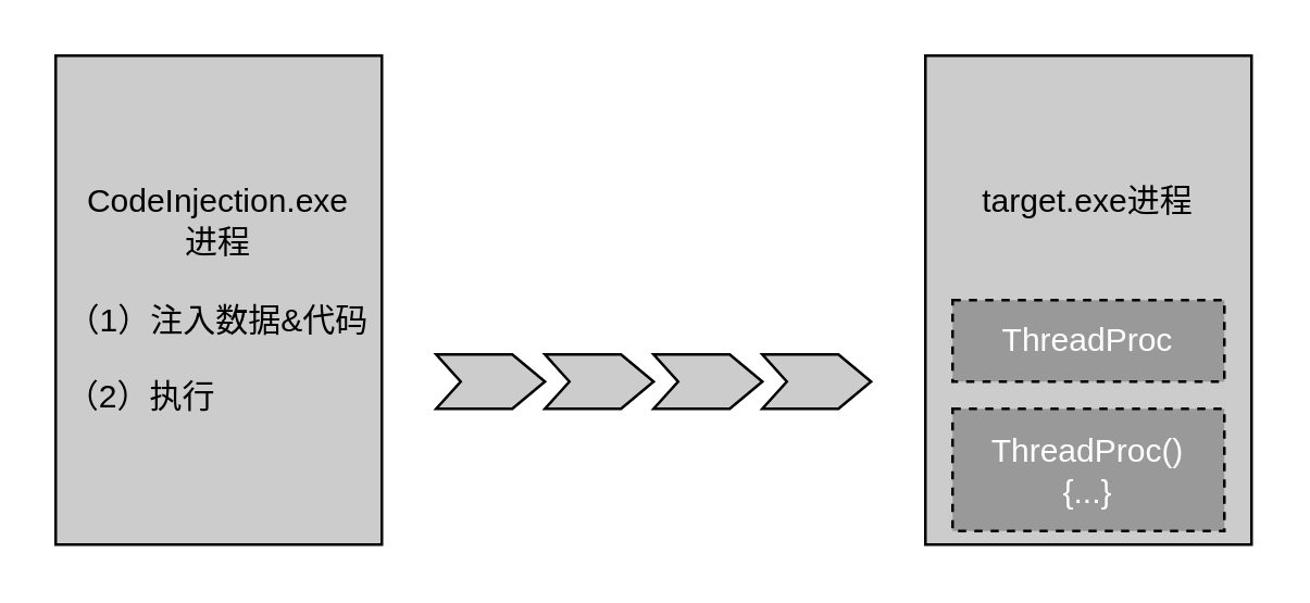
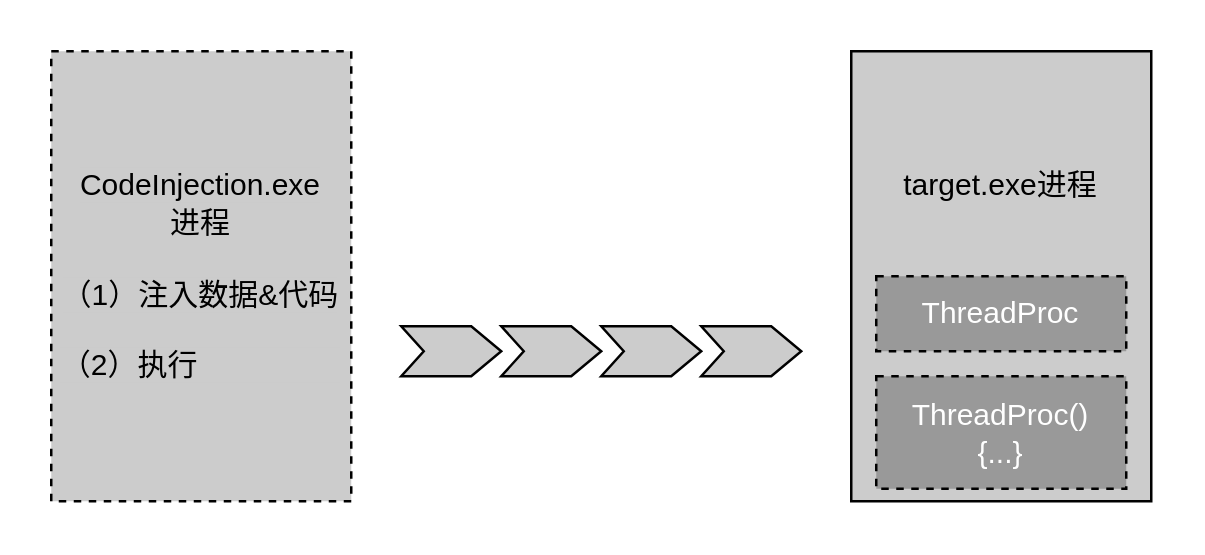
- <mxCell id="2" value="&lt;span style=&quot;background-color: rgb(204 , 204 , 204)&quot;&gt;&lt;span style=&quot;color: rgb(0 , 0 , 0) ; font-family: &amp;#34;helvetica&amp;#34; ; font-size: 12px ; font-style: normal ; font-weight: 400 ; letter-spacing: normal ; text-align: center ; text-indent: 0px ; text-transform: none ; word-spacing: 0px ; display: inline ; float: none&quot;&gt;CodeInjection.exe&lt;/span&gt;&lt;br style=&quot;color: rgb(0 , 0 , 0) ; font-family: &amp;#34;helvetica&amp;#34; ; font-size: 12px ; font-style: normal ; font-weight: 400 ; letter-spacing: normal ; text-align: center ; text-indent: 0px ; text-transform: none ; word-spacing: 0px&quot;&gt;&lt;/span&gt;&lt;div style=&quot;color: rgb(0 , 0 , 0) ; font-family: &amp;#34;helvetica&amp;#34; ; font-size: 12px ; font-style: normal ; font-weight: 400 ; letter-spacing: normal ; text-align: center ; text-indent: 0px ; text-transform: none ; word-spacing: 0px&quot;&gt;&lt;span style=&quot;background-color: rgb(204 , 204 , 204)&quot;&gt;进程&lt;/span&gt;&lt;/div&gt;&lt;div style=&quot;color: rgb(0 , 0 , 0) ; font-family: &amp;#34;helvetica&amp;#34; ; font-size: 12px ; font-style: normal ; font-weight: 400 ; letter-spacing: normal ; text-align: center ; text-indent: 0px ; text-transform: none ; word-spacing: 0px&quot;&gt;&lt;span style=&quot;background-color: rgb(204 , 204 , 204)&quot;&gt;&lt;br&gt;&lt;/span&gt;&lt;/div&gt;&lt;div style=&quot;color: rgb(0 , 0 , 0) ; font-family: &amp;#34;helvetica&amp;#34; ; font-size: 12px ; font-style: normal ; font-weight: 400 ; letter-spacing: normal ; text-align: center ; text-indent: 0px ; text-transform: none ; word-spacing: 0px&quot;&gt;&lt;span style=&quot;background-color: rgb(204 , 204 , 204)&quot;&gt;（1）注入数据&amp;amp;代码&lt;/span&gt;&lt;/div&gt;&lt;div style=&quot;color: rgb(0 , 0 , 0) ; font-family: &amp;#34;helvetica&amp;#34; ; font-size: 12px ; font-style: normal ; font-weight: 400 ; letter-spacing: normal ; text-align: center ; text-indent: 0px ; text-transform: none ; word-spacing: 0px&quot;&gt;&lt;span style=&quot;background-color: rgb(204 , 204 , 204)&quot;&gt;&lt;br&gt;&lt;/span&gt;&lt;/div&gt;&lt;div style=&quot;color: rgb(0 , 0 , 0) ; font-family: &amp;#34;helvetica&amp;#34; ; font-size: 12px ; font-style: normal ; font-weight: 400 ; letter-spacing: normal ; text-align: center ; text-indent: 0px ; text-transform: none ; word-spacing: 0px&quot;&gt;&lt;span style=&quot;background-color: rgb(204 , 204 , 204)&quot;&gt;（2）执行&amp;nbsp; &amp;nbsp; &amp;nbsp; &amp;nbsp; &amp;nbsp; &amp;nbsp; &amp;nbsp; &amp;nbsp; &amp;nbsp;&lt;/span&gt;&lt;/div&gt;" style="rounded=0;whiteSpace=wrap;html=1;fillColor=#CCCCCC;" vertex="1" parent="1"><mxGeometry x="20" y="20" width="120" height="180" as="geometry" /></mxCell>
+ <mxCell id="2" value="&lt;span style=&quot;background-color: rgb(204 , 204 , 204)&quot;&gt;&lt;span style=&quot;color: rgb(0 , 0 , 0) ; font-family: &amp;#34;helvetica&amp;#34; ; font-size: 12px ; font-style: normal ; font-weight: 400 ; letter-spacing: normal ; text-align: center ; text-indent: 0px ; text-transform: none ; word-spacing: 0px ; display: inline ; float: none&quot;&gt;CodeInjection.exe&lt;/span&gt;&lt;br style=&quot;color: rgb(0 , 0 , 0) ; font-family: &amp;#34;helvetica&amp;#34; ; font-size: 12px ; font-style: normal ; font-weight: 400 ; letter-spacing: normal ; text-align: center ; text-indent: 0px ; text-transform: none ; word-spacing: 0px&quot;&gt;&lt;/span&gt;&lt;div style=&quot;color: rgb(0 , 0 , 0) ; font-family: &amp;#34;helvetica&amp;#34; ; font-size: 12px ; font-style: normal ; font-weight: 400 ; letter-spacing: normal ; text-align: center ; text-indent: 0px ; text-transform: none ; word-spacing: 0px&quot;&gt;&lt;span style=&quot;background-color: rgb(204 , 204 , 204)&quot;&gt;进程&lt;/span&gt;&lt;/div&gt;&lt;div style=&quot;color: rgb(0 , 0 , 0) ; font-family: &amp;#34;helvetica&amp;#34; ; font-size: 12px ; font-style: normal ; font-weight: 400 ; letter-spacing: normal ; text-align: center ; text-indent: 0px ; text-transform: none ; word-spacing: 0px&quot;&gt;&lt;span style=&quot;background-color: rgb(204 , 204 , 204)&quot;&gt;&lt;br&gt;&lt;/span&gt;&lt;/div&gt;&lt;div style=&quot;color: rgb(0 , 0 , 0) ; font-family: &amp;#34;helvetica&amp;#34; ; font-size: 12px ; font-style: normal ; font-weight: 400 ; letter-spacing: normal ; text-align: center ; text-indent: 0px ; text-transform: none ; word-spacing: 0px&quot;&gt;&lt;span style=&quot;background-color: rgb(204 , 204 , 204)&quot;&gt;（1）注入数据&amp;amp;代码&lt;/span&gt;&lt;/div&gt;&lt;div style=&quot;color: rgb(0 , 0 , 0) ; font-family: &amp;#34;helvetica&amp;#34; ; font-size: 12px ; font-style: normal ; font-weight: 400 ; letter-spacing: normal ; text-align: center ; text-indent: 0px ; text-transform: none ; word-spacing: 0px&quot;&gt;&lt;span style=&quot;background-color: rgb(204 , 204 , 204)&quot;&gt;&lt;br&gt;&lt;/span&gt;&lt;/div&gt;&lt;div style=&quot;color: rgb(0 , 0 , 0) ; font-family: &amp;#34;helvetica&amp;#34; ; font-size: 12px ; font-style: normal ; font-weight: 400 ; letter-spacing: normal ; text-align: center ; text-indent: 0px ; text-transform: none ; word-spacing: 0px&quot;&gt;&lt;span style=&quot;background-color: rgb(204 , 204 , 204)&quot;&gt;（2）执行&amp;nbsp; &amp;nbsp; &amp;nbsp; &amp;nbsp; &amp;nbsp; &amp;nbsp; &amp;nbsp; &amp;nbsp; &amp;nbsp;&lt;/span&gt;&lt;/div&gt;" style="rounded=0;whiteSpace=wrap;html=1;fillColor=#CCCCCC;dashed=1;" vertex="1" parent="1"><mxGeometry x="20" y="20" width="120" height="180" as="geometry" /></mxCell>
